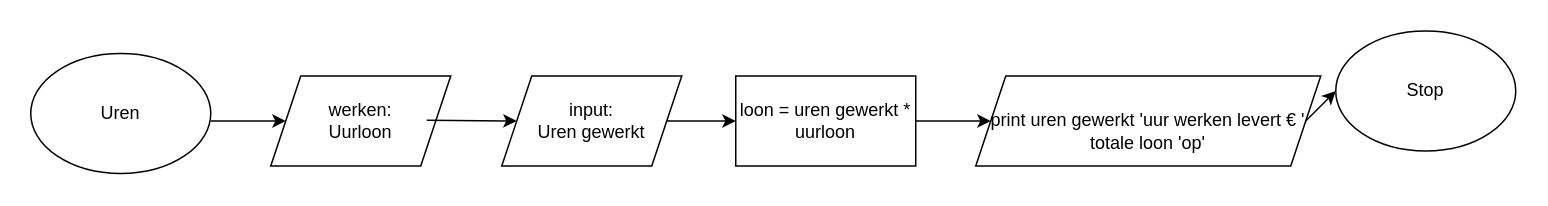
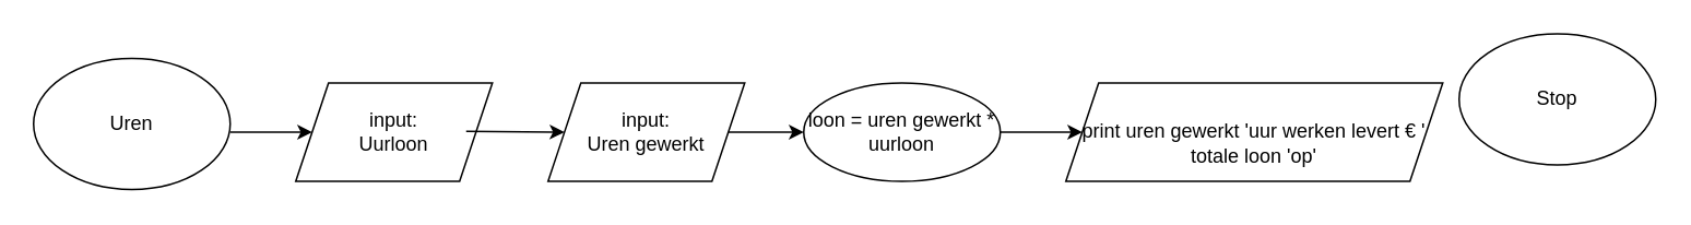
- <mxCell id="12" value="" style="endArrow=classic;html=1;entryX=0;entryY=0.5;entryDx=0;entryDy=0;exitX=1;exitY=0.5;exitDx=0;exitDy=0;" edge="1" parent="1" source="7" target="3"><mxGeometry width="50" height="50" relative="1" as="geometry"><mxPoint x="490" y="360" as="sourcePoint" /><mxPoint x="540" y="310" as="targetPoint" /></mxGeometry></mxCell>
- <mxCell id="4" value="werken:&lt;br&gt;&lt;div&gt;Uurloon&lt;/div&gt;" style="shape=parallelogram;perimeter=parallelogramPerimeter;whiteSpace=wrap;html=1;fixedSize=1;" vertex="1" parent="1"><mxGeometry x="180" y="50" width="120" height="60" as="geometry" /></mxCell>
+ <mxCell id="4" value="input:&lt;br&gt;&lt;div&gt;Uurloon&lt;/div&gt;" style="shape=parallelogram;perimeter=parallelogramPerimeter;whiteSpace=wrap;html=1;fixedSize=1;" vertex="1" parent="1"><mxGeometry x="180" y="50" width="120" height="60" as="geometry" /></mxCell>
- <mxCell id="6" value="loon = uren gewerkt * uurloon" style="rounded=0;whiteSpace=wrap;html=1;" vertex="1" parent="1"><mxGeometry x="490" y="50" width="120" height="60" as="geometry" /></mxCell>
+ <mxCell id="6" value="loon = uren gewerkt * uurloon" style="ellipse;whiteSpace=wrap;html=1;" vertex="1" parent="1"><mxGeometry x="490" y="50" width="120" height="60" as="geometry" /></mxCell>
